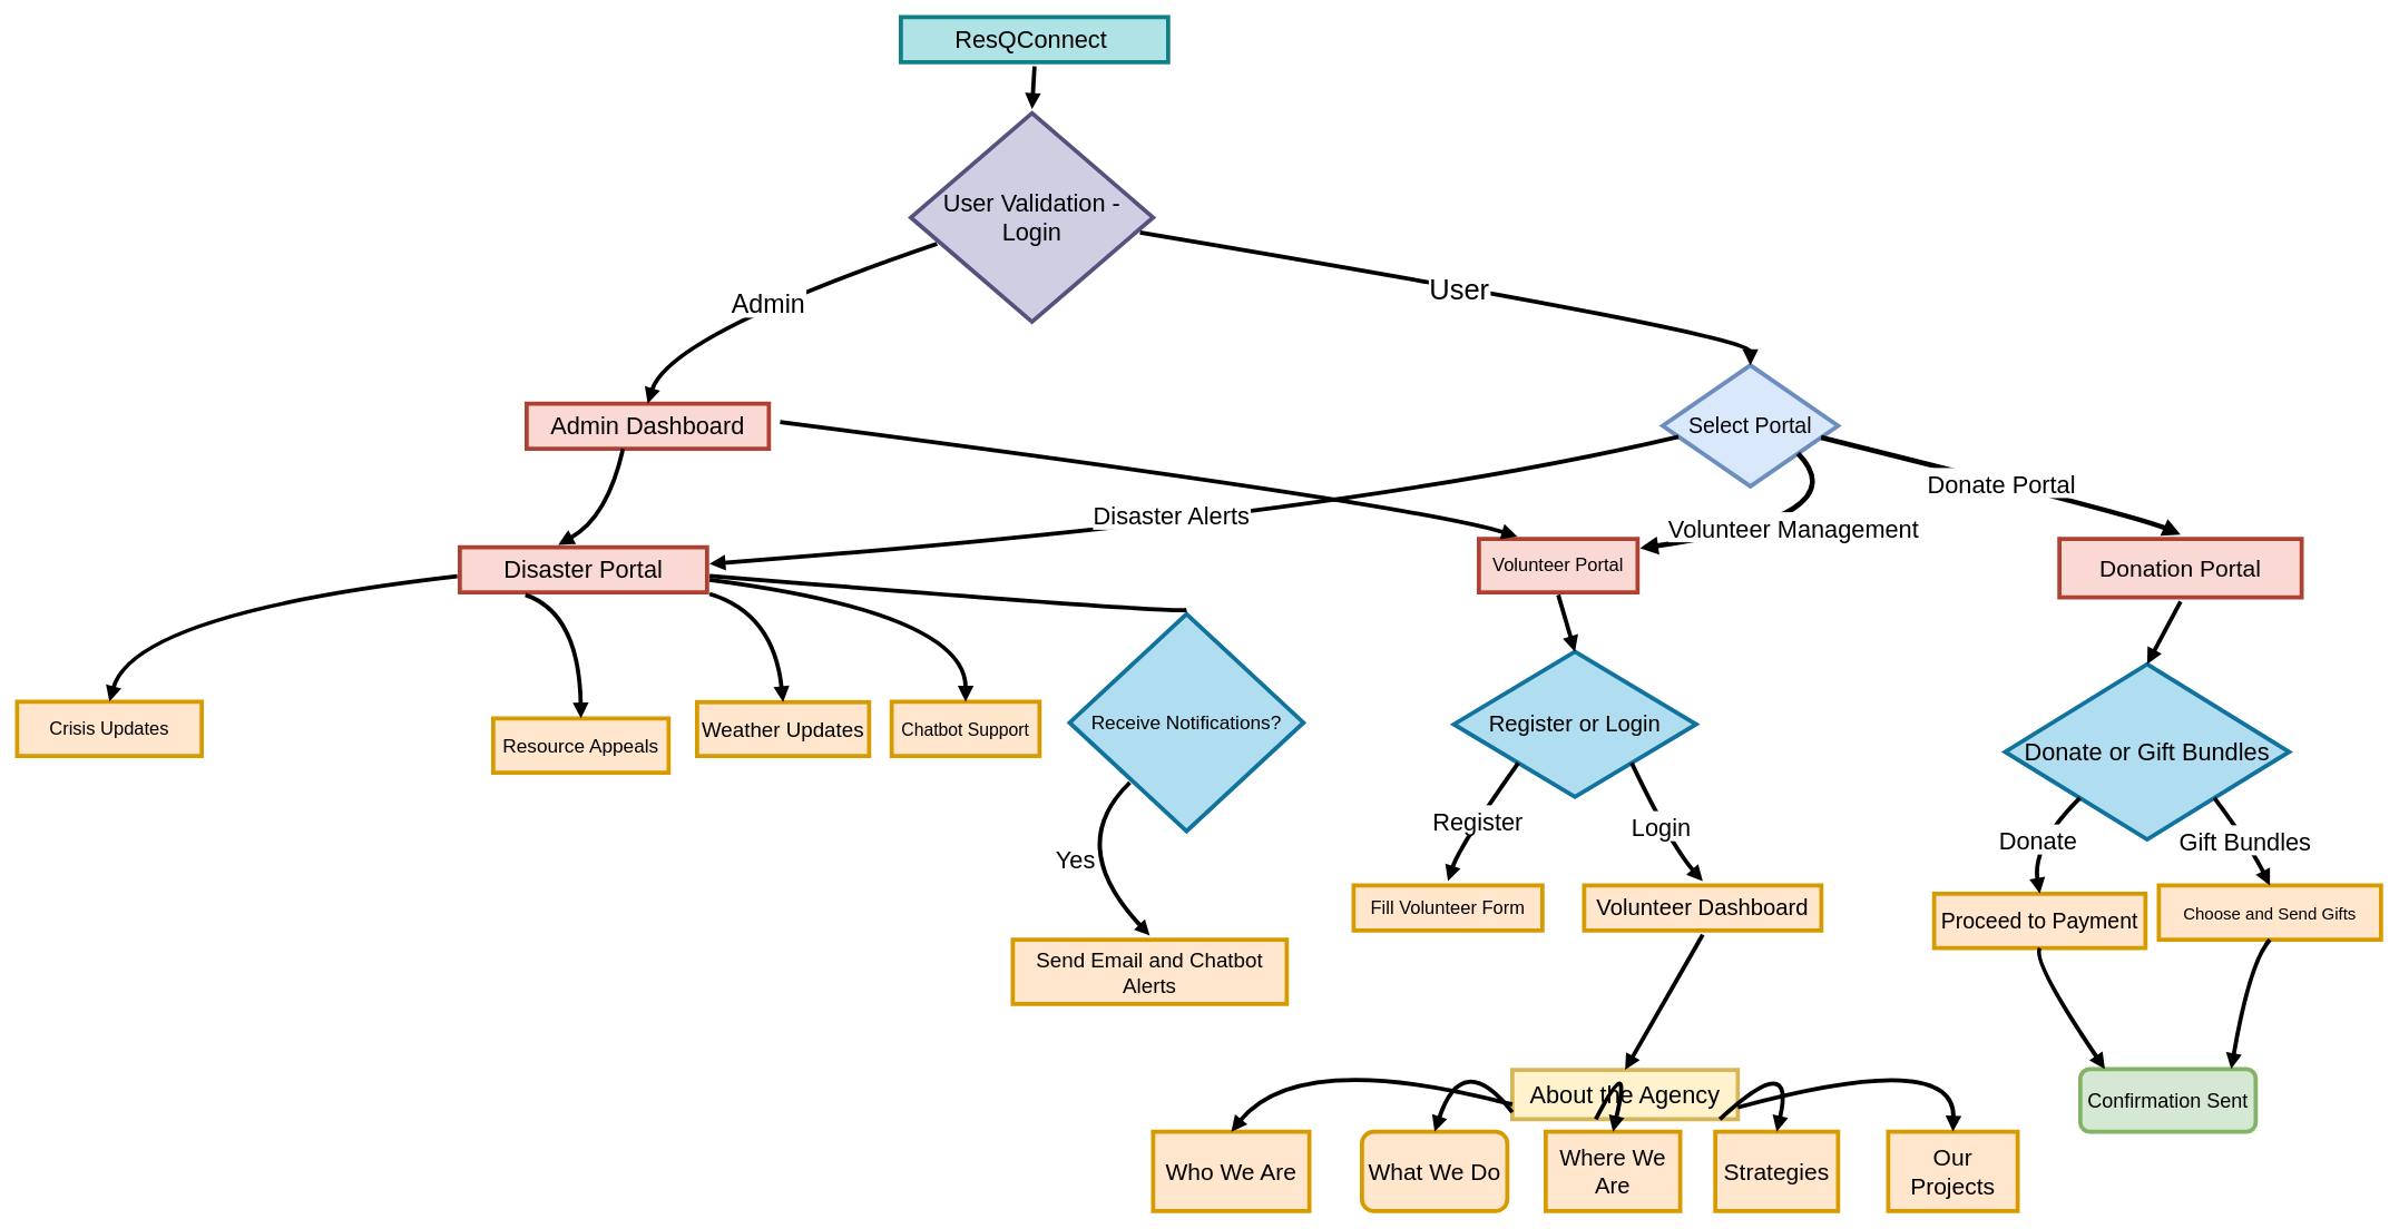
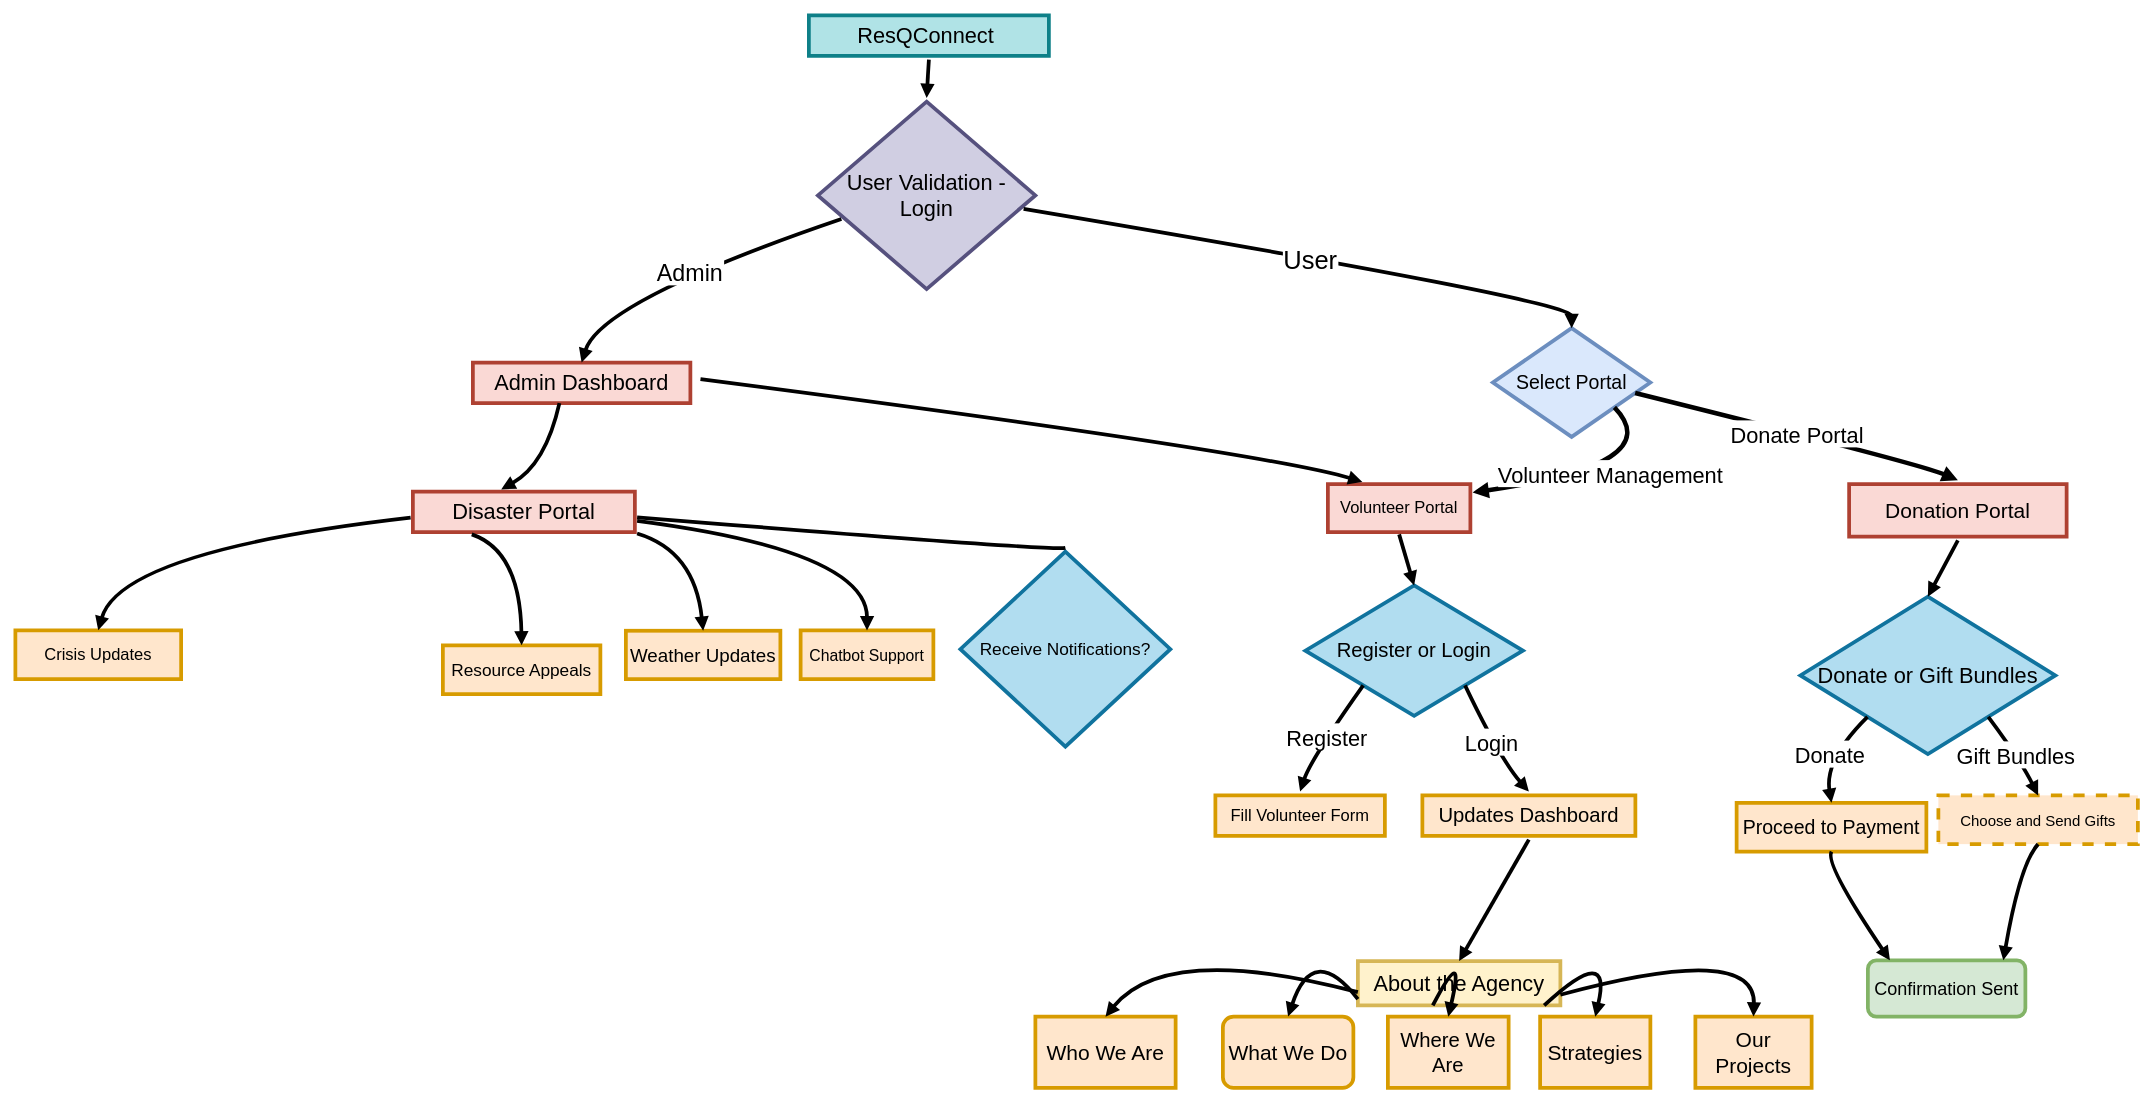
- <mxCell id="33" value="Disaster Alerts" style="curved=1;startArrow=none;endArrow=block;exitX=0;exitY=0.61;entryX=1;entryY=0.38;rounded=0;strokeWidth=5;fontSize=29;" edge="1" parent="1" source="7" target="5"><mxGeometry x="0.053" y="-19" relative="1" as="geometry"><Array as="points"><mxPoint x="1600" y="619" /></Array><mxPoint x="1" as="offset" /></mxGeometry></mxCell>
- <mxCell id="39" value="Yes" style="curved=1;startArrow=none;endArrow=block;exitX=0.06;exitY=1;entryX=0.5;entryY=0;rounded=0;endSize=5;startSize=5;fontSize=29;strokeWidth=5;" edge="1" parent="1" source="12" target="13"><mxGeometry relative="1" as="geometry"><Array as="points"><mxPoint x="1274" y="1012" /></Array></mxGeometry></mxCell>
- <mxCell id="16" value="Volunteer Dashboard" style="whiteSpace=wrap;strokeWidth=5;perimeterSpacing=5;fontSize=27;fillColor=#ffe6cc;strokeColor=#d79b00;" vertex="1" parent="1"><mxGeometry x="1896" y="1060" width="284" height="54" as="geometry" /></mxCell>
+ <mxCell id="16" value="Updates Dashboard" style="whiteSpace=wrap;strokeWidth=5;perimeterSpacing=5;fontSize=27;fillColor=#ffe6cc;strokeColor=#d79b00;" vertex="1" parent="1"><mxGeometry x="1896" y="1060" width="284" height="54" as="geometry" /></mxCell>
- <mxCell id="26" value="Choose and Send Gifts" style="whiteSpace=wrap;strokeWidth=5;fontSize=20;fillColor=#ffe6cc;strokeColor=#d79b00;" vertex="1" parent="1"><mxGeometry x="2584" y="1060" width="266" height="65" as="geometry" /></mxCell>
+ <mxCell id="26" value="Choose and Send Gifts" style="whiteSpace=wrap;strokeWidth=5;fontSize=20;fillColor=#ffe6cc;strokeColor=#d79b00;dashed=1;" vertex="1" parent="1"><mxGeometry x="2584" y="1060" width="266" height="65" as="geometry" /></mxCell>
- <mxCell id="13" value="Send Email and Chatbot Alerts" style="whiteSpace=wrap;strokeWidth=5;fontSize=25;perimeterSpacing=5;fillColor=#ffe6cc;strokeColor=#d79b00;" vertex="1" parent="1"><mxGeometry x="1212" y="1125" width="328" height="77" as="geometry" /></mxCell>
